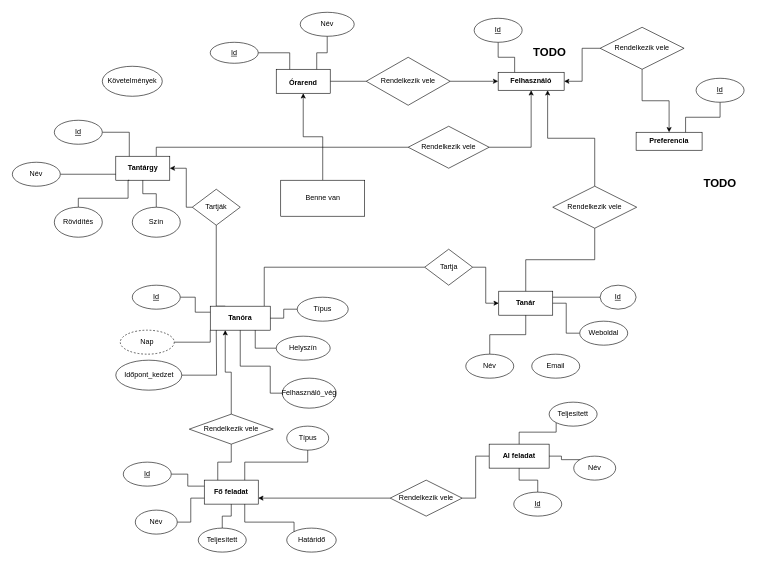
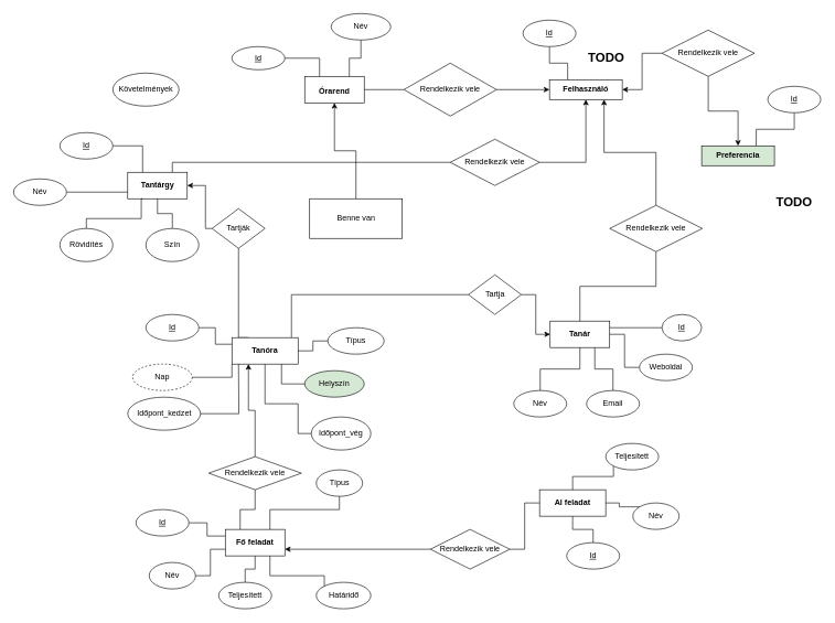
- <mxCell id="14" value="&lt;b&gt;Preferencia&lt;/b&gt;" style="rounded=0;whiteSpace=wrap;html=1;fontSize=12;" parent="1" vertex="1"><mxGeometry x="1060" y="220" width="110" height="30" as="geometry" /></mxCell>
+ <mxCell id="14" value="&lt;b&gt;Preferencia&lt;/b&gt;" style="rounded=0;whiteSpace=wrap;html=1;fontSize=12;fillColor=#d5e8d4;" parent="1" vertex="1"><mxGeometry x="1060" y="220" width="110" height="30" as="geometry" /></mxCell>
+ <mxCell id="39" style="edgeStyle=orthogonalEdgeStyle;rounded=0;orthogonalLoop=1;jettySize=auto;html=1;entryX=0.75;entryY=1;entryDx=0;entryDy=0;fontSize=12;endArrow=none;endFill=0;" parent="1" source="40" target="33" edge="1"><mxGeometry relative="1" as="geometry" /></mxCell>
- <mxCell id="58" value="Helyszín" style="ellipse;whiteSpace=wrap;html=1;fontSize=12;" parent="1" vertex="1"><mxGeometry x="460" y="560" width="90" height="40" as="geometry" /></mxCell>
+ <mxCell id="58" value="Helyszín" style="ellipse;whiteSpace=wrap;html=1;fontSize=12;fillColor=#d5e8d4;" parent="1" vertex="1"><mxGeometry x="460" y="560" width="90" height="40" as="geometry" /></mxCell>
- <mxCell id="56" value="Felhasználó_vég" style="ellipse;whiteSpace=wrap;html=1;fontSize=12;" parent="1" vertex="1"><mxGeometry x="470" y="630" width="90" height="50" as="geometry" /></mxCell>
+ <mxCell id="56" value="Időpont_vég" style="ellipse;whiteSpace=wrap;html=1;fontSize=12;" parent="1" vertex="1"><mxGeometry x="470" y="630" width="90" height="50" as="geometry" /></mxCell>
